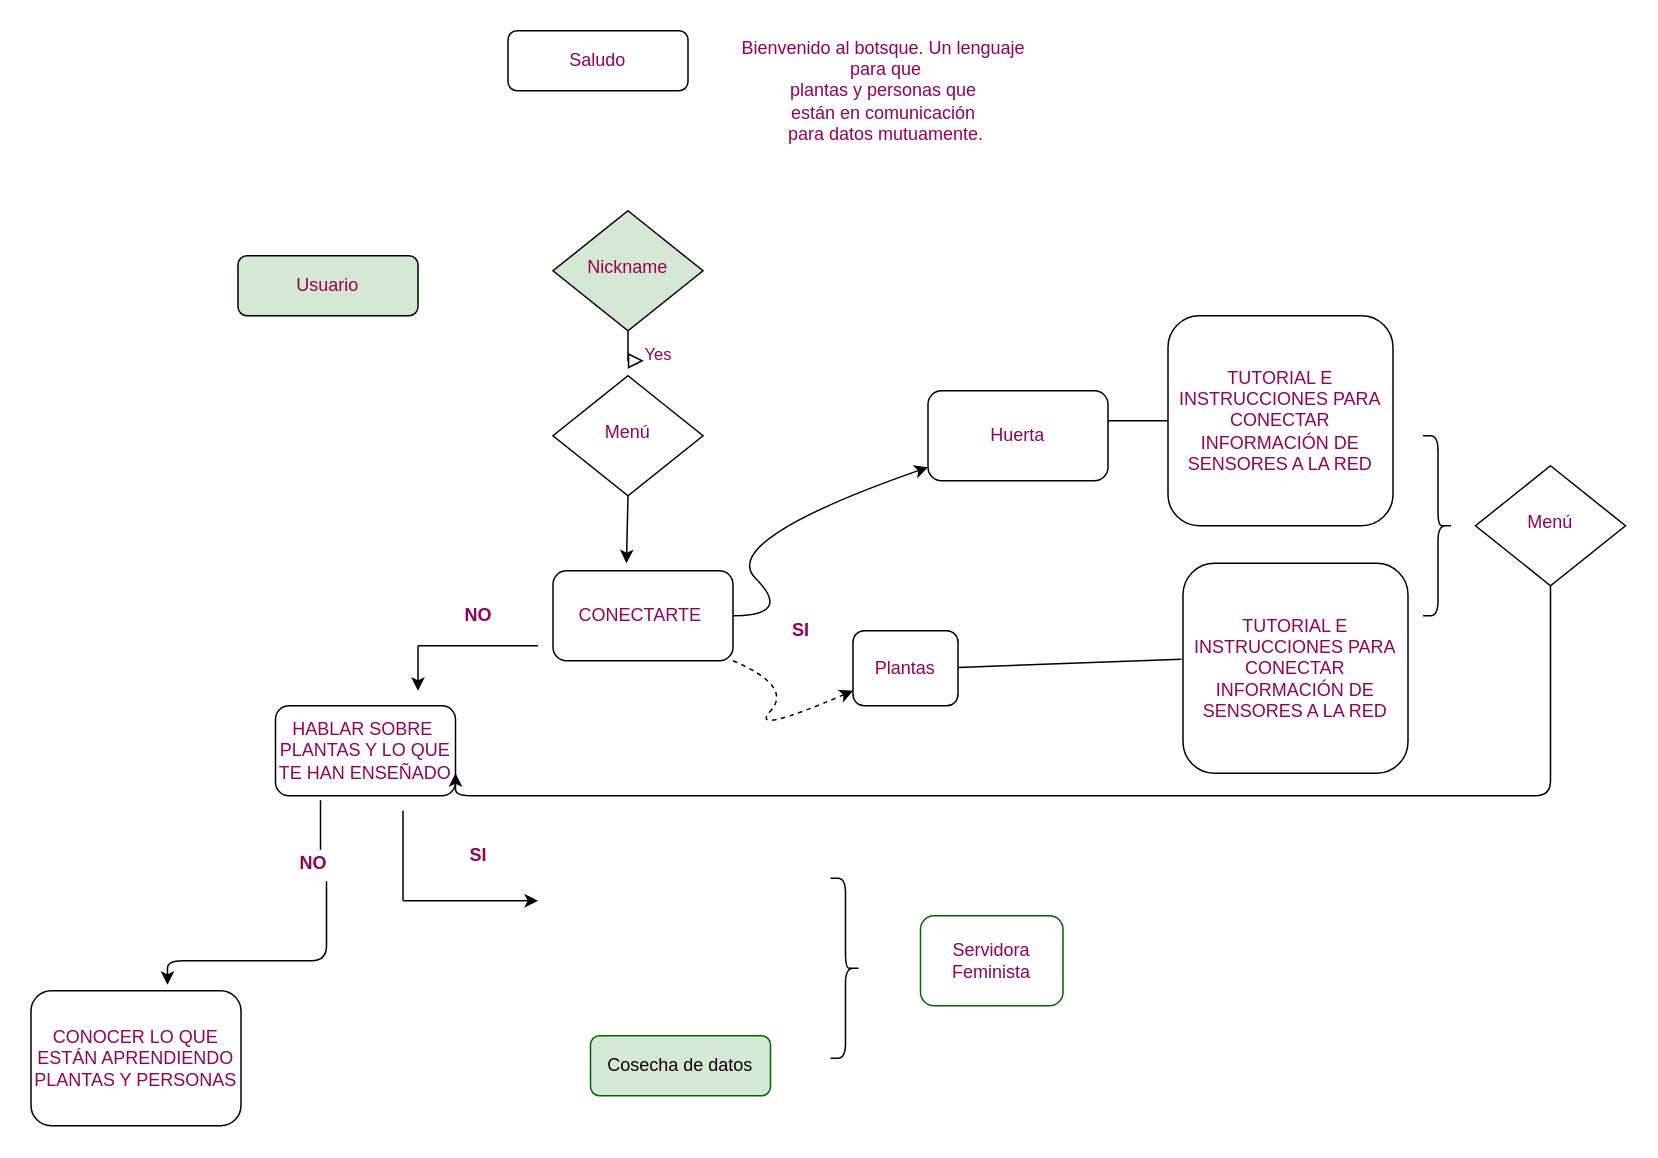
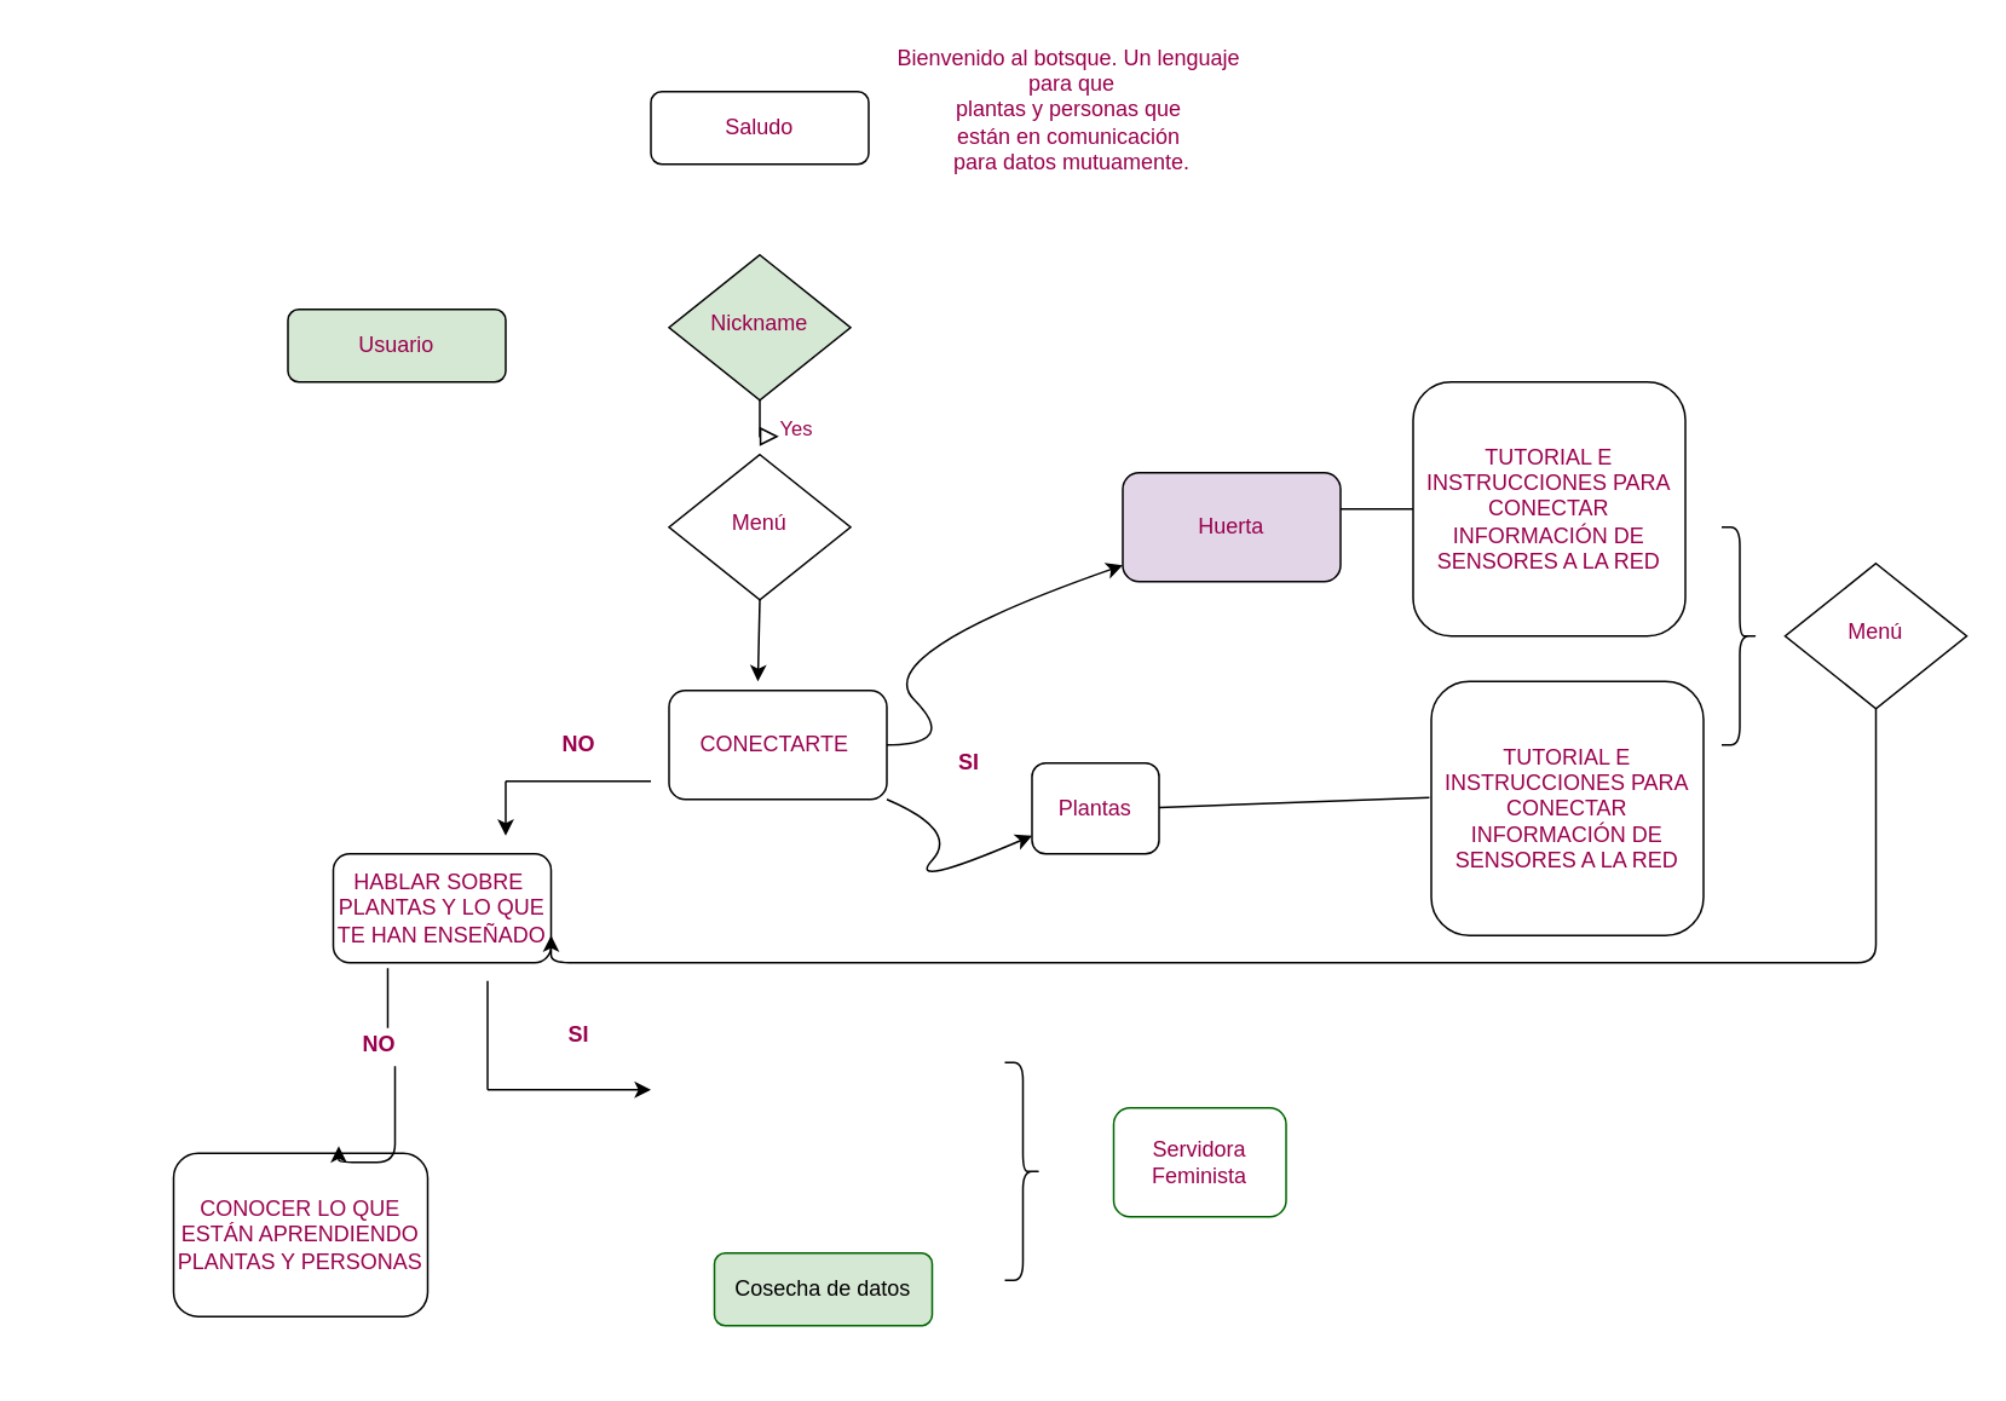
- <mxCell id="2" value="Saludo" style="rounded=1;whiteSpace=wrap;html=1;fontSize=12;glass=0;strokeWidth=1;shadow=0;fontColor=#99004D;" parent="1" vertex="1"><mxGeometry x="338" y="20" width="120" height="40" as="geometry" /></mxCell>
+ <mxCell id="2" value="Saludo" style="rounded=1;whiteSpace=wrap;html=1;fontSize=12;glass=0;strokeWidth=1;shadow=0;fontColor=#99004D;" parent="1" vertex="1"><mxGeometry x="358" y="50" width="120" height="40" as="geometry" /></mxCell>
- <mxCell id="10" value="Huerta" style="rounded=1;whiteSpace=wrap;html=1;strokeWidth=1;fontColor=#99004D;" parent="1" vertex="1"><mxGeometry x="618" y="260" width="120" height="60" as="geometry" /></mxCell>
+ <mxCell id="10" value="Huerta" style="rounded=1;whiteSpace=wrap;html=1;strokeWidth=1;fontColor=#99004D;fillColor=#e1d5e7;" parent="1" vertex="1"><mxGeometry x="618" y="260" width="120" height="60" as="geometry" /></mxCell>
- <mxCell id="13" value="" style="curved=1;endArrow=classic;html=1;strokeWidth=1;fontColor=#99004D;exitX=1;exitY=1;exitDx=0;exitDy=0;dashed=1;" parent="1" source="8" target="9" edge="1"><mxGeometry width="50" height="50" relative="1" as="geometry"><mxPoint x="479" y="520" as="sourcePoint" /><mxPoint x="566" y="470" as="targetPoint" /><Array as="points"><mxPoint x="528" y="457" /><mxPoint x="498" y="490" /></Array></mxGeometry></mxCell>
+ <mxCell id="13" value="" style="curved=1;endArrow=classic;html=1;strokeWidth=1;fontColor=#99004D;exitX=1;exitY=1;exitDx=0;exitDy=0;" parent="1" source="8" target="9" edge="1"><mxGeometry width="50" height="50" relative="1" as="geometry"><mxPoint x="479" y="520" as="sourcePoint" /><mxPoint x="566" y="470" as="targetPoint" /><Array as="points"><mxPoint x="528" y="457" /><mxPoint x="498" y="490" /></Array></mxGeometry></mxCell>
- <mxCell id="15" value="CONOCER LO QUE ESTÁN APRENDIENDO PLANTAS Y PERSONAS" style="rounded=1;whiteSpace=wrap;html=1;strokeWidth=1;fontColor=#99004D;" parent="1" vertex="1"><mxGeometry x="20" y="660" width="140" height="90" as="geometry" /></mxCell>
+ <mxCell id="15" value="CONOCER LO QUE ESTÁN APRENDIENDO PLANTAS Y PERSONAS" style="rounded=1;whiteSpace=wrap;html=1;strokeWidth=1;fontColor=#99004D;" parent="1" vertex="1"><mxGeometry x="95" y="635" width="140" height="90" as="geometry" /></mxCell>
